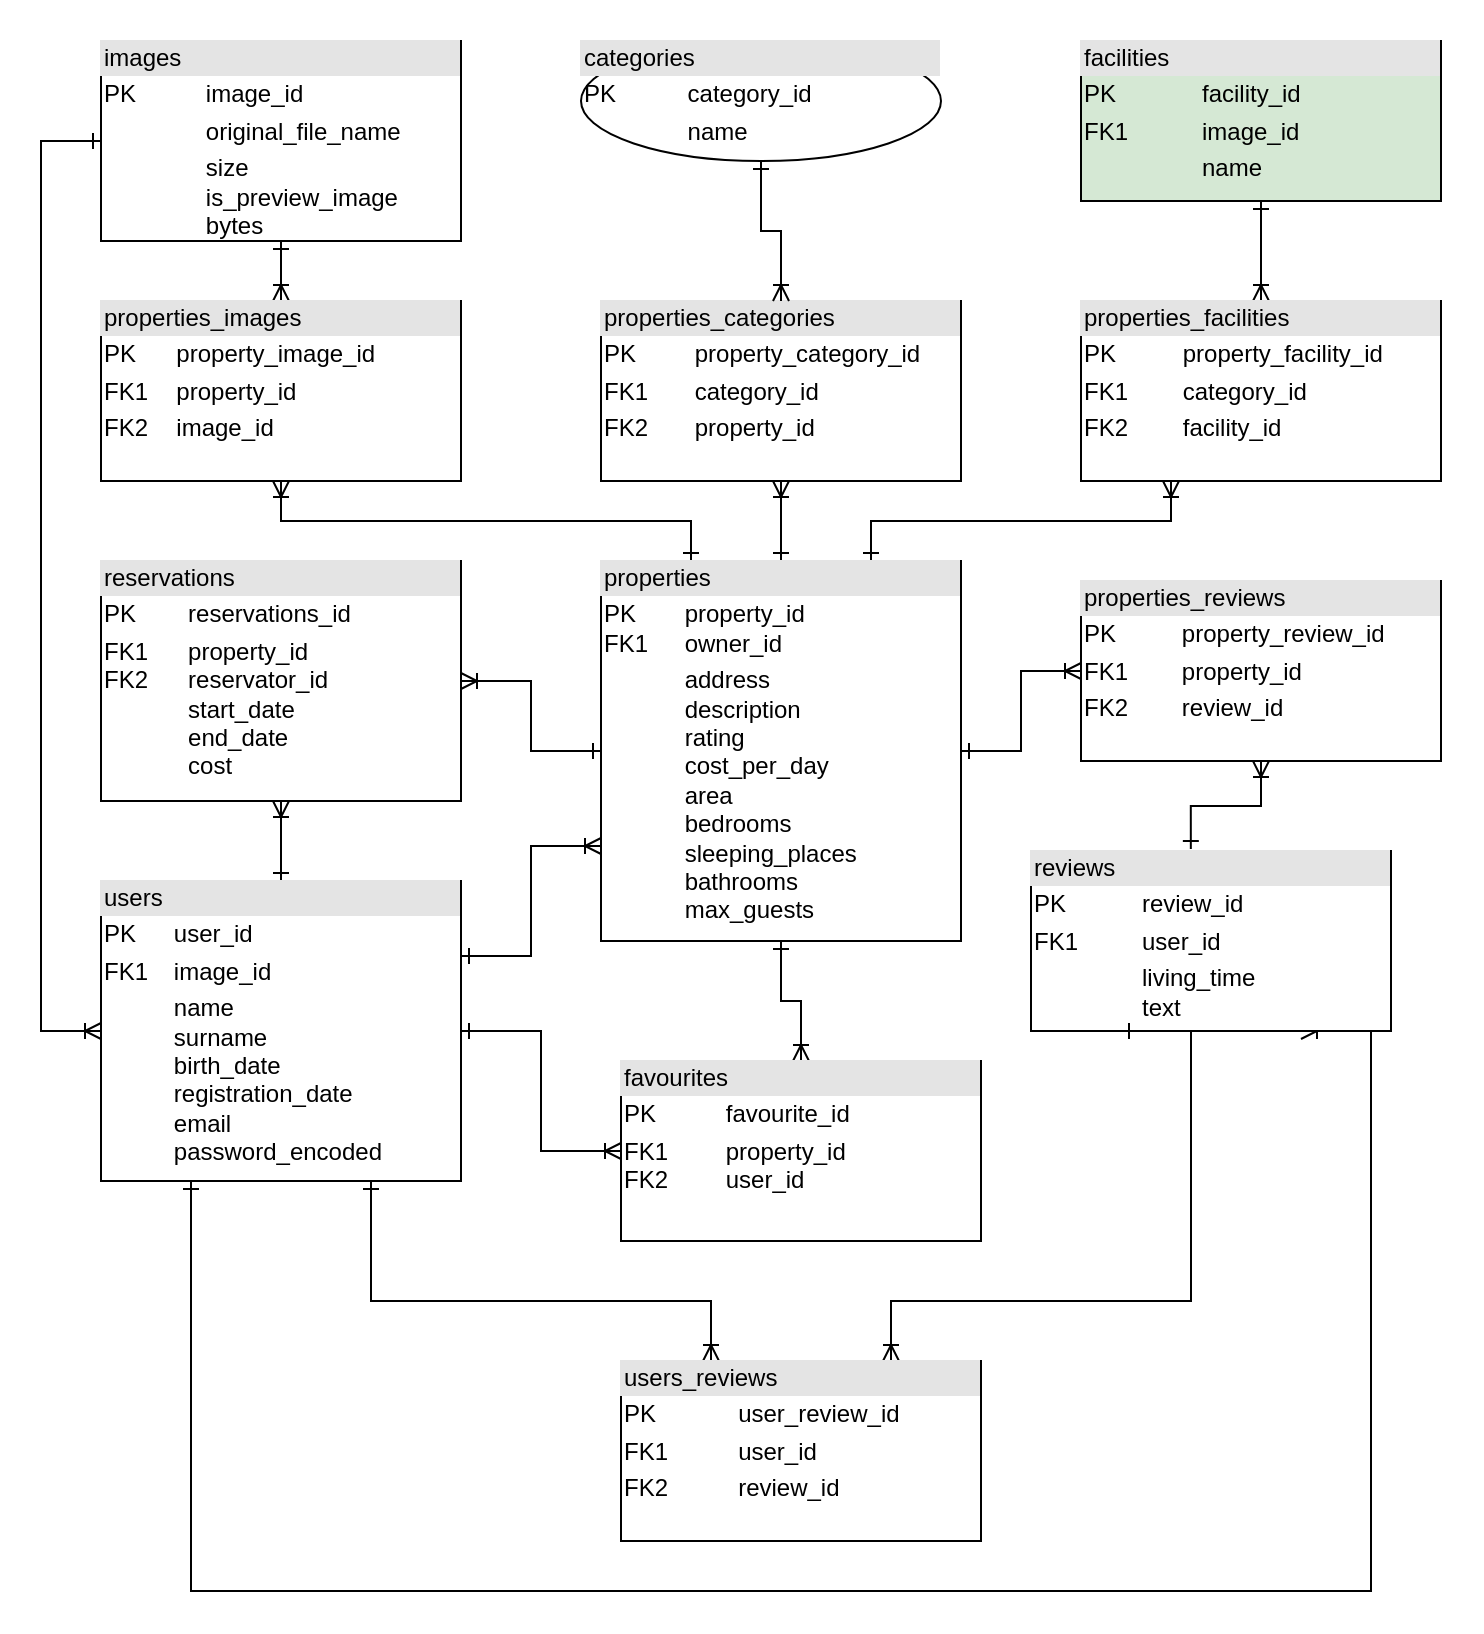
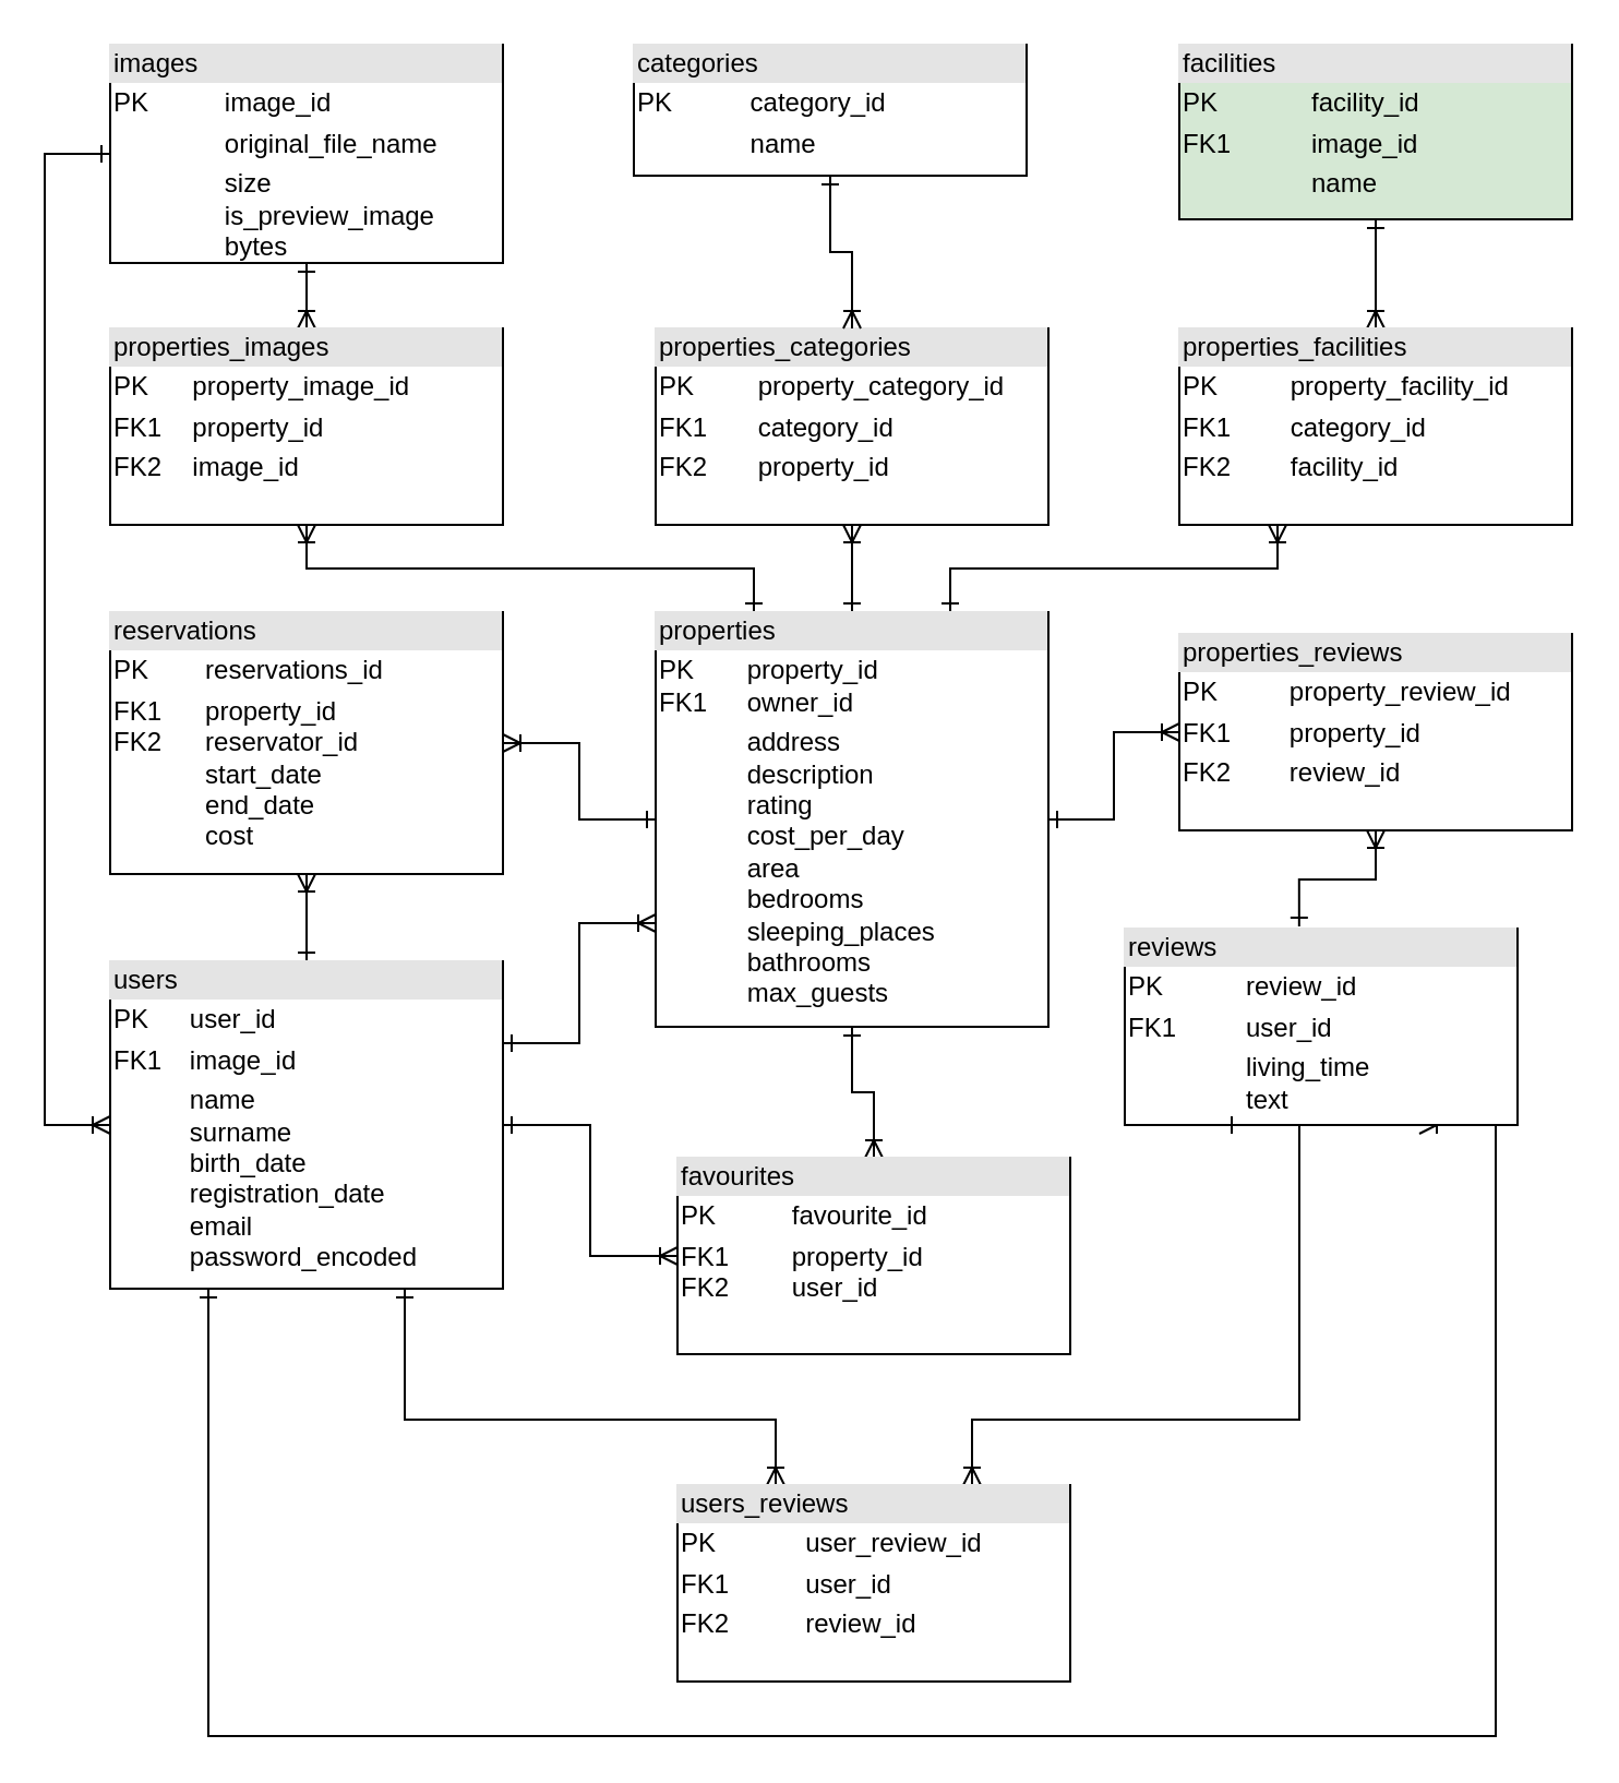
- <mxCell id="25" value="&lt;div style=&quot;box-sizing: border-box; width: 100%; background: rgb(228, 228, 228); padding: 2px;&quot;&gt;categories&lt;/div&gt;&lt;table style=&quot;width:100%;font-size:1em;&quot; cellpadding=&quot;2&quot; cellspacing=&quot;0&quot;&gt;&lt;tbody&gt;&lt;tr&gt;&lt;td&gt;PK&amp;nbsp;&amp;nbsp;&lt;/td&gt;&lt;td&gt;category_id&lt;/td&gt;&lt;/tr&gt;&lt;tr&gt;&lt;td&gt;&lt;/td&gt;&lt;td&gt;name&lt;/td&gt;&lt;/tr&gt;&lt;tr&gt;&lt;td&gt;&lt;/td&gt;&lt;td&gt;&lt;br&gt;&lt;/td&gt;&lt;/tr&gt;&lt;/tbody&gt;&lt;/table&gt;" style="ellipse;verticalAlign=top;align=left;overflow=fill;html=1;whiteSpace=wrap;" vertex="1" parent="1"><mxGeometry x="290" y="20" width="180" height="60" as="geometry" /></mxCell>
+ <mxCell id="25" value="&lt;div style=&quot;box-sizing: border-box; width: 100%; background: rgb(228, 228, 228); padding: 2px;&quot;&gt;categories&lt;/div&gt;&lt;table style=&quot;width:100%;font-size:1em;&quot; cellpadding=&quot;2&quot; cellspacing=&quot;0&quot;&gt;&lt;tbody&gt;&lt;tr&gt;&lt;td&gt;PK&amp;nbsp;&amp;nbsp;&lt;/td&gt;&lt;td&gt;category_id&lt;/td&gt;&lt;/tr&gt;&lt;tr&gt;&lt;td&gt;&lt;/td&gt;&lt;td&gt;name&lt;/td&gt;&lt;/tr&gt;&lt;tr&gt;&lt;td&gt;&lt;/td&gt;&lt;td&gt;&lt;br&gt;&lt;/td&gt;&lt;/tr&gt;&lt;/tbody&gt;&lt;/table&gt;" style="verticalAlign=top;align=left;overflow=fill;html=1;whiteSpace=wrap;" vertex="1" parent="1"><mxGeometry x="290" y="20" width="180" height="60" as="geometry" /></mxCell>
